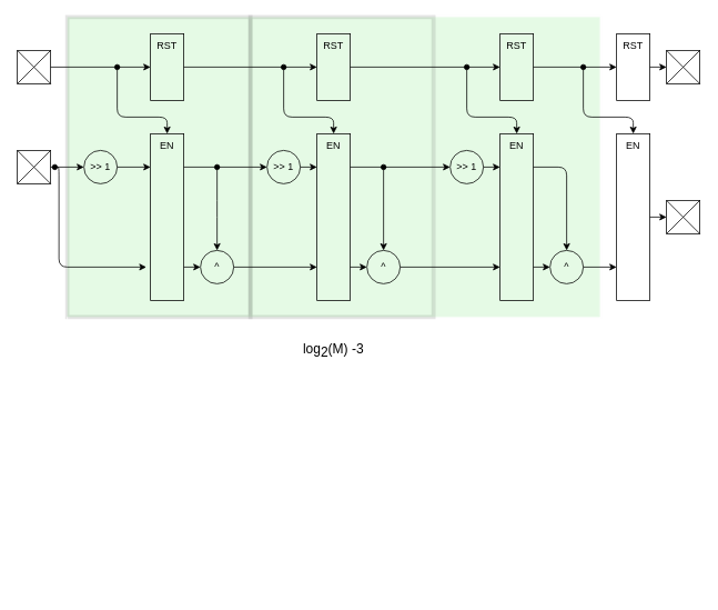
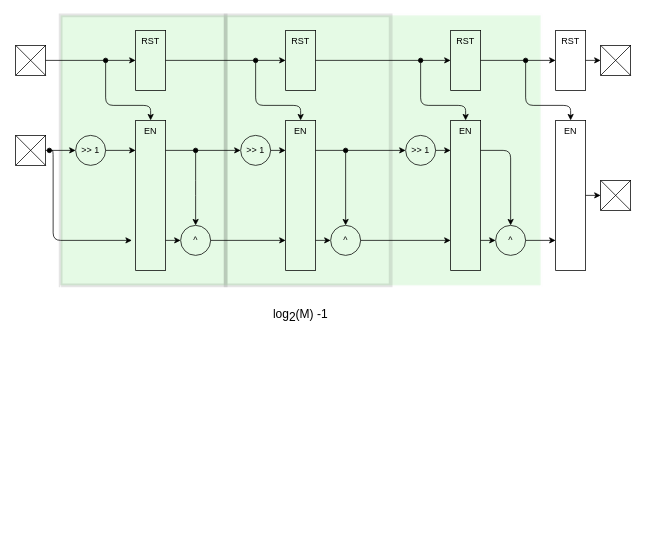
- <mxCell id="62" value="log&lt;sub style=&quot;font-size: 16px;&quot;&gt;2&lt;/sub&gt;(M) -3" style="text;html=1;strokeColor=none;fillColor=none;align=center;verticalAlign=middle;whiteSpace=wrap;rounded=0;strokeWidth=1;fontSize=16;" vertex="1" parent="1"><mxGeometry x="340" y="400" width="120" height="40" as="geometry" /></mxCell>
+ <mxCell id="62" value="log&lt;sub style=&quot;font-size: 16px;&quot;&gt;2&lt;/sub&gt;(M) -1" style="text;html=1;strokeColor=none;fillColor=none;align=center;verticalAlign=middle;whiteSpace=wrap;rounded=0;strokeWidth=1;fontSize=16;" vertex="1" parent="1"><mxGeometry x="340" y="400" width="120" height="40" as="geometry" /></mxCell>
